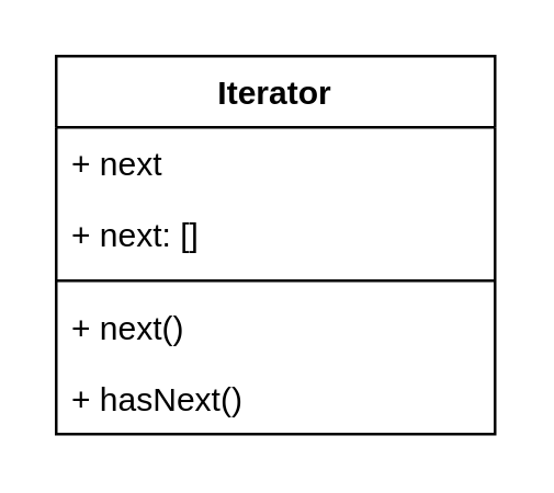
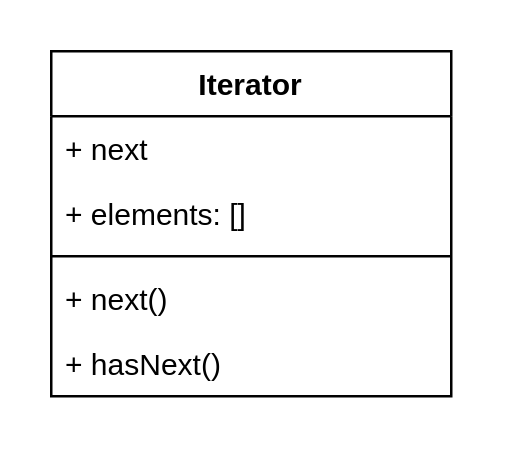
- <mxCell id="4" value="+ next: []" style="text;strokeColor=none;fillColor=none;align=left;verticalAlign=top;spacingLeft=4;spacingRight=4;overflow=hidden;rotatable=0;points=[[0,0.5],[1,0.5]];portConstraint=eastwest;" vertex="1" parent="2"><mxGeometry y="52" width="160" height="26" as="geometry" /></mxCell>
+ <mxCell id="4" value="+ elements: []" style="text;strokeColor=none;fillColor=none;align=left;verticalAlign=top;spacingLeft=4;spacingRight=4;overflow=hidden;rotatable=0;points=[[0,0.5],[1,0.5]];portConstraint=eastwest;" vertex="1" parent="2"><mxGeometry y="52" width="160" height="26" as="geometry" /></mxCell>
